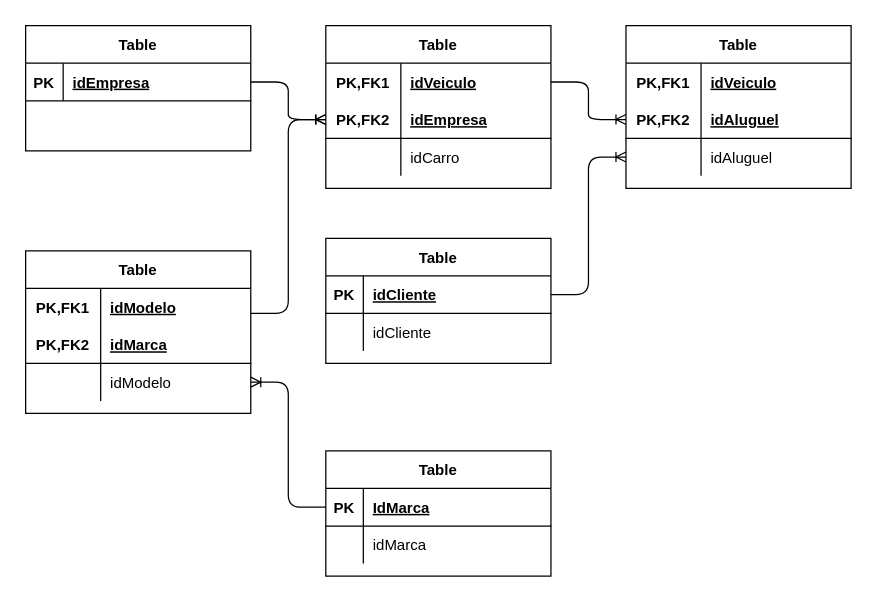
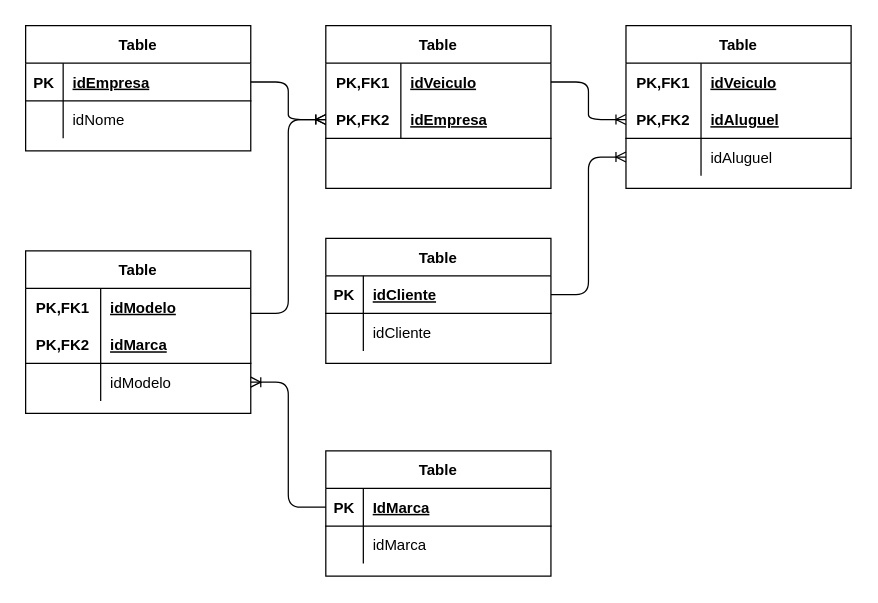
+ <mxCell id="8" value="idNome" style="shape=partialRectangle;connectable=0;fillColor=none;top=0;left=0;bottom=0;right=0;align=left;spacingLeft=6;overflow=hidden;" vertex="1" parent="6"><mxGeometry x="30" width="150" height="30" as="geometry" /></mxCell>
- <mxCell id="18" value="idCarro" style="shape=partialRectangle;connectable=0;fillColor=none;top=0;left=0;bottom=0;right=0;align=left;spacingLeft=6;overflow=hidden;" vertex="1" parent="16"><mxGeometry x="60" width="120" height="30" as="geometry" /></mxCell>
